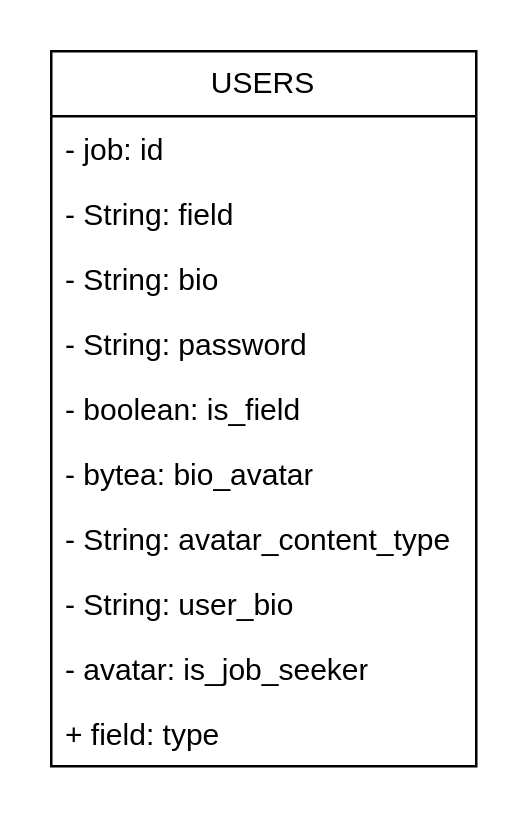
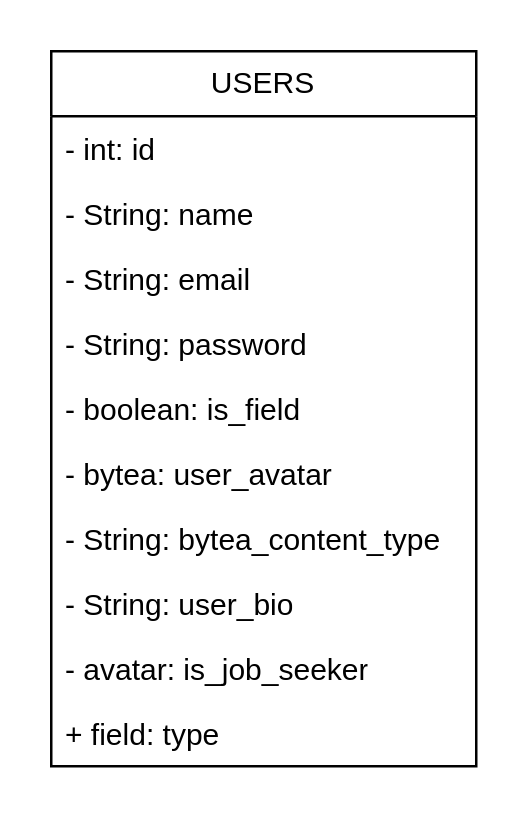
- <mxCell id="3" value="- job: id" style="text;strokeColor=none;fillColor=none;align=left;verticalAlign=top;spacingLeft=4;spacingRight=4;overflow=hidden;rotatable=0;points=[[0,0.5],[1,0.5]];portConstraint=eastwest;whiteSpace=wrap;html=1;" vertex="1" parent="2"><mxGeometry y="26" width="170" height="26" as="geometry" /></mxCell>
+ <mxCell id="3" value="- int: id" style="text;strokeColor=none;fillColor=none;align=left;verticalAlign=top;spacingLeft=4;spacingRight=4;overflow=hidden;rotatable=0;points=[[0,0.5],[1,0.5]];portConstraint=eastwest;whiteSpace=wrap;html=1;" vertex="1" parent="2"><mxGeometry y="26" width="170" height="26" as="geometry" /></mxCell>
- <mxCell id="4" value="- String: field" style="text;strokeColor=none;fillColor=none;align=left;verticalAlign=top;spacingLeft=4;spacingRight=4;overflow=hidden;rotatable=0;points=[[0,0.5],[1,0.5]];portConstraint=eastwest;whiteSpace=wrap;html=1;" vertex="1" parent="2"><mxGeometry y="52" width="170" height="26" as="geometry" /></mxCell>
+ <mxCell id="4" value="- String: name" style="text;strokeColor=none;fillColor=none;align=left;verticalAlign=top;spacingLeft=4;spacingRight=4;overflow=hidden;rotatable=0;points=[[0,0.5],[1,0.5]];portConstraint=eastwest;whiteSpace=wrap;html=1;" vertex="1" parent="2"><mxGeometry y="52" width="170" height="26" as="geometry" /></mxCell>
- <mxCell id="5" value="- String: bio" style="text;strokeColor=none;fillColor=none;align=left;verticalAlign=top;spacingLeft=4;spacingRight=4;overflow=hidden;rotatable=0;points=[[0,0.5],[1,0.5]];portConstraint=eastwest;whiteSpace=wrap;html=1;" vertex="1" parent="2"><mxGeometry y="78" width="170" height="26" as="geometry" /></mxCell>
+ <mxCell id="5" value="- String: email" style="text;strokeColor=none;fillColor=none;align=left;verticalAlign=top;spacingLeft=4;spacingRight=4;overflow=hidden;rotatable=0;points=[[0,0.5],[1,0.5]];portConstraint=eastwest;whiteSpace=wrap;html=1;" vertex="1" parent="2"><mxGeometry y="78" width="170" height="26" as="geometry" /></mxCell>
- <mxCell id="8" value="- bytea: bio_avatar" style="text;strokeColor=none;fillColor=none;align=left;verticalAlign=top;spacingLeft=4;spacingRight=4;overflow=hidden;rotatable=0;points=[[0,0.5],[1,0.5]];portConstraint=eastwest;whiteSpace=wrap;html=1;" vertex="1" parent="2"><mxGeometry y="156" width="170" height="26" as="geometry" /></mxCell>
+ <mxCell id="8" value="- bytea: user_avatar" style="text;strokeColor=none;fillColor=none;align=left;verticalAlign=top;spacingLeft=4;spacingRight=4;overflow=hidden;rotatable=0;points=[[0,0.5],[1,0.5]];portConstraint=eastwest;whiteSpace=wrap;html=1;" vertex="1" parent="2"><mxGeometry y="156" width="170" height="26" as="geometry" /></mxCell>
- <mxCell id="9" value="- String: avatar_content_type" style="text;strokeColor=none;fillColor=none;align=left;verticalAlign=top;spacingLeft=4;spacingRight=4;overflow=hidden;rotatable=0;points=[[0,0.5],[1,0.5]];portConstraint=eastwest;whiteSpace=wrap;html=1;" vertex="1" parent="2"><mxGeometry y="182" width="170" height="26" as="geometry" /></mxCell>
+ <mxCell id="9" value="- String: bytea_content_type" style="text;strokeColor=none;fillColor=none;align=left;verticalAlign=top;spacingLeft=4;spacingRight=4;overflow=hidden;rotatable=0;points=[[0,0.5],[1,0.5]];portConstraint=eastwest;whiteSpace=wrap;html=1;" vertex="1" parent="2"><mxGeometry y="182" width="170" height="26" as="geometry" /></mxCell>
